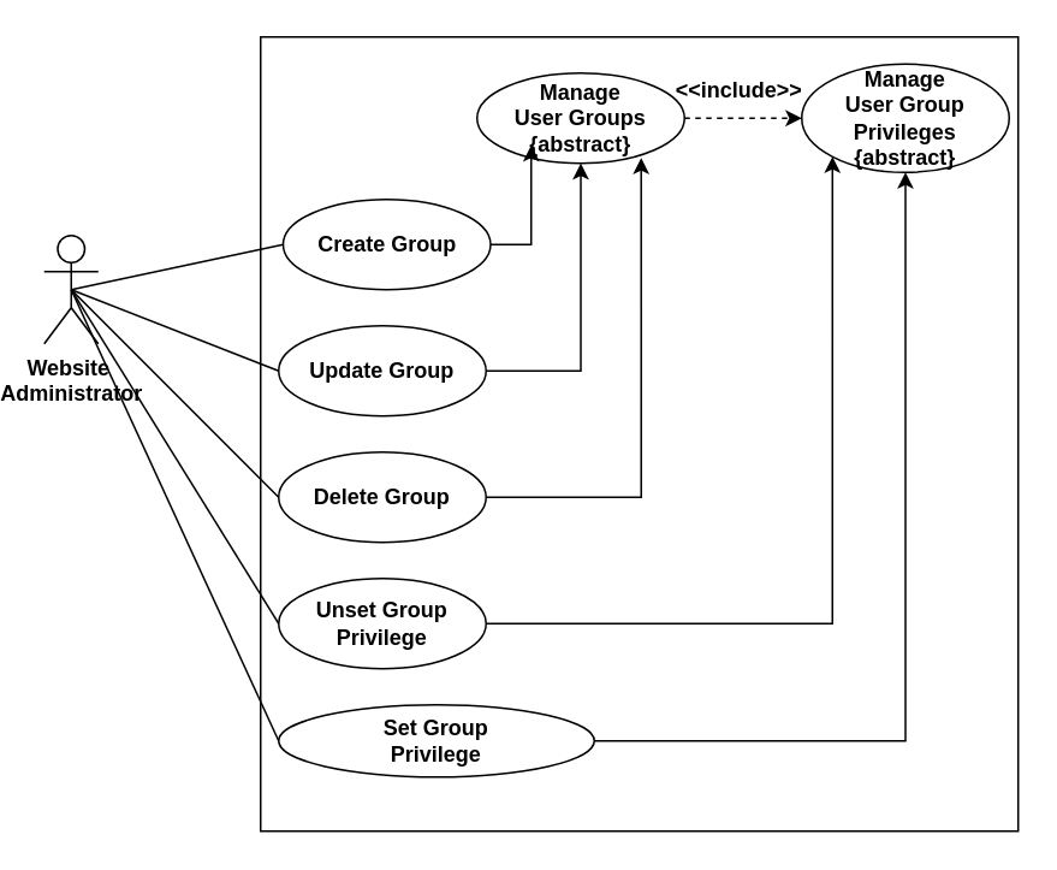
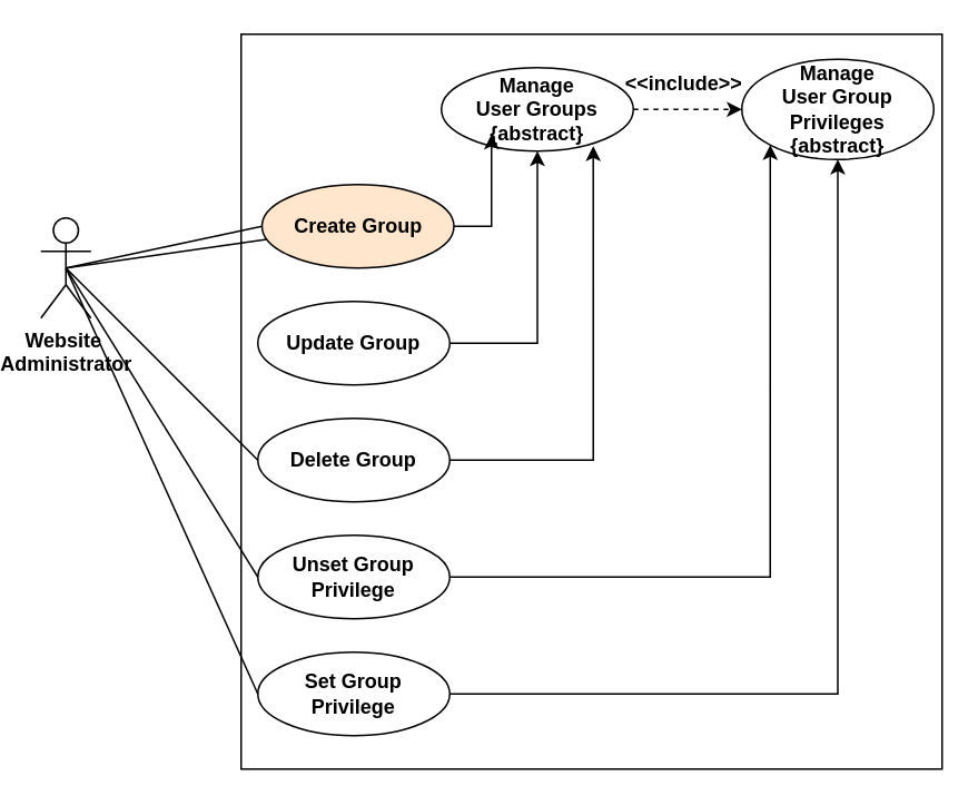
- <mxCell id="11" value="Create Group" style="ellipse;whiteSpace=wrap;html=1;fontStyle=1;align=center;horizontal=1;labelBackgroundColor=none;labelBorderColor=none;shadow=0;" vertex="1" parent="1"><mxGeometry x="152.5" y="110" width="115" height="50" as="geometry" /></mxCell>
+ <mxCell id="11" value="Create Group" style="ellipse;whiteSpace=wrap;html=1;fontStyle=1;align=center;horizontal=1;labelBackgroundColor=none;labelBorderColor=none;shadow=0;fillColor=#ffe6cc;" vertex="1" parent="1"><mxGeometry x="152.5" y="110" width="115" height="50" as="geometry" /></mxCell>
- <mxCell id="17" value="" style="endArrow=none;html=1;entryX=0;entryY=0.5;entryDx=0;entryDy=0;exitX=0.5;exitY=0.5;exitDx=0;exitDy=0;exitPerimeter=0;" edge="1" parent="1" source="2" target="13"><mxGeometry width="50" height="50" relative="1" as="geometry"><mxPoint x="45" y="170" as="sourcePoint" /><mxPoint x="162.5" y="145" as="targetPoint" /></mxGeometry></mxCell>
+ <mxCell id="17" value="" style="endArrow=none;html=1;exitX=0.5;exitY=0.5;exitDx=0;exitDy=0;exitPerimeter=0;" edge="1" parent="1" source="2" target="11"><mxGeometry width="50" height="50" relative="1" as="geometry"><mxPoint x="45" y="170" as="sourcePoint" /><mxPoint x="162.5" y="145" as="targetPoint" /></mxGeometry></mxCell>
- <mxCell id="7" value="Set Group&lt;br&gt;Privilege" style="ellipse;whiteSpace=wrap;html=1;fontStyle=1;align=center;horizontal=1;labelBackgroundColor=none;labelBorderColor=none;shadow=0;" vertex="1" parent="1"><mxGeometry x="150" y="390" width="175" height="40" as="geometry" /></mxCell>
+ <mxCell id="7" value="Set Group&lt;br&gt;Privilege" style="ellipse;whiteSpace=wrap;html=1;fontStyle=1;align=center;horizontal=1;labelBackgroundColor=none;labelBorderColor=none;shadow=0;" vertex="1" parent="1"><mxGeometry x="150" y="390" width="115" height="50" as="geometry" /></mxCell>
